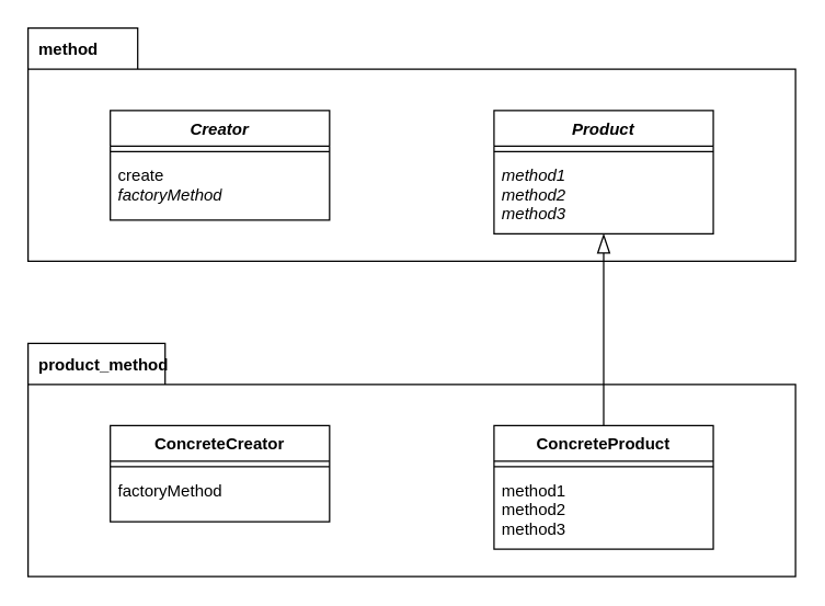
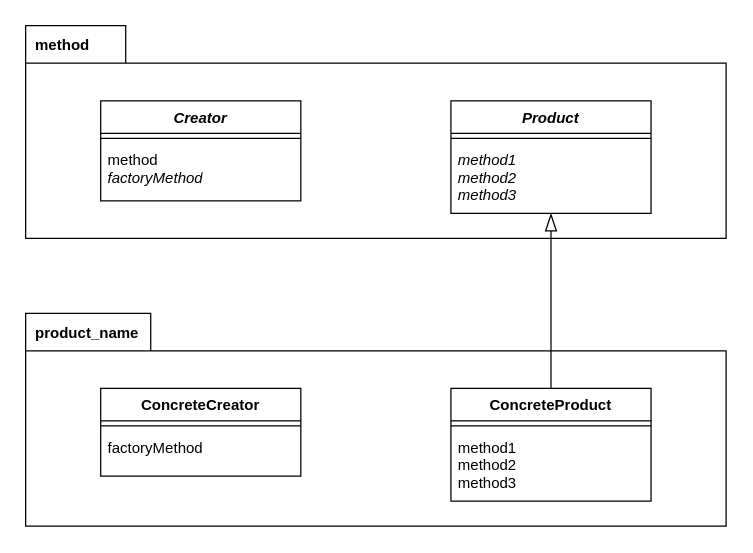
- <mxCell id="6" value="&lt;span style=&quot;font-style: normal&quot;&gt;create&lt;/span&gt;&lt;br&gt;factoryMethod" style="text;strokeColor=none;fillColor=none;align=left;verticalAlign=top;spacingLeft=4;spacingRight=4;overflow=hidden;rotatable=0;points=[[0,0.5],[1,0.5]];portConstraint=eastwest;fontStyle=2;html=1;" parent="4" vertex="1"><mxGeometry y="34" width="160" height="46" as="geometry" /></mxCell>
+ <mxCell id="6" value="&lt;span style=&quot;font-style: normal&quot;&gt;method&lt;/span&gt;&lt;br&gt;factoryMethod" style="text;strokeColor=none;fillColor=none;align=left;verticalAlign=top;spacingLeft=4;spacingRight=4;overflow=hidden;rotatable=0;points=[[0,0.5],[1,0.5]];portConstraint=eastwest;fontStyle=2;html=1;" parent="4" vertex="1"><mxGeometry y="34" width="160" height="46" as="geometry" /></mxCell>
- <mxCell id="2" value="product_method" style="shape=folder;fontStyle=1;spacingTop=2;tabWidth=100;tabHeight=30;tabPosition=left;html=1;fillColor=none;align=left;verticalAlign=top;labelPosition=center;verticalLabelPosition=middle;spacingLeft=6;" parent="1" vertex="1"><mxGeometry x="20" y="250" width="560" height="170" as="geometry" /></mxCell>
+ <mxCell id="2" value="product_name" style="shape=folder;fontStyle=1;spacingTop=2;tabWidth=100;tabHeight=30;tabPosition=left;html=1;fillColor=none;align=left;verticalAlign=top;labelPosition=center;verticalLabelPosition=middle;spacingLeft=6;" parent="1" vertex="1"><mxGeometry x="20" y="250" width="560" height="170" as="geometry" /></mxCell>
